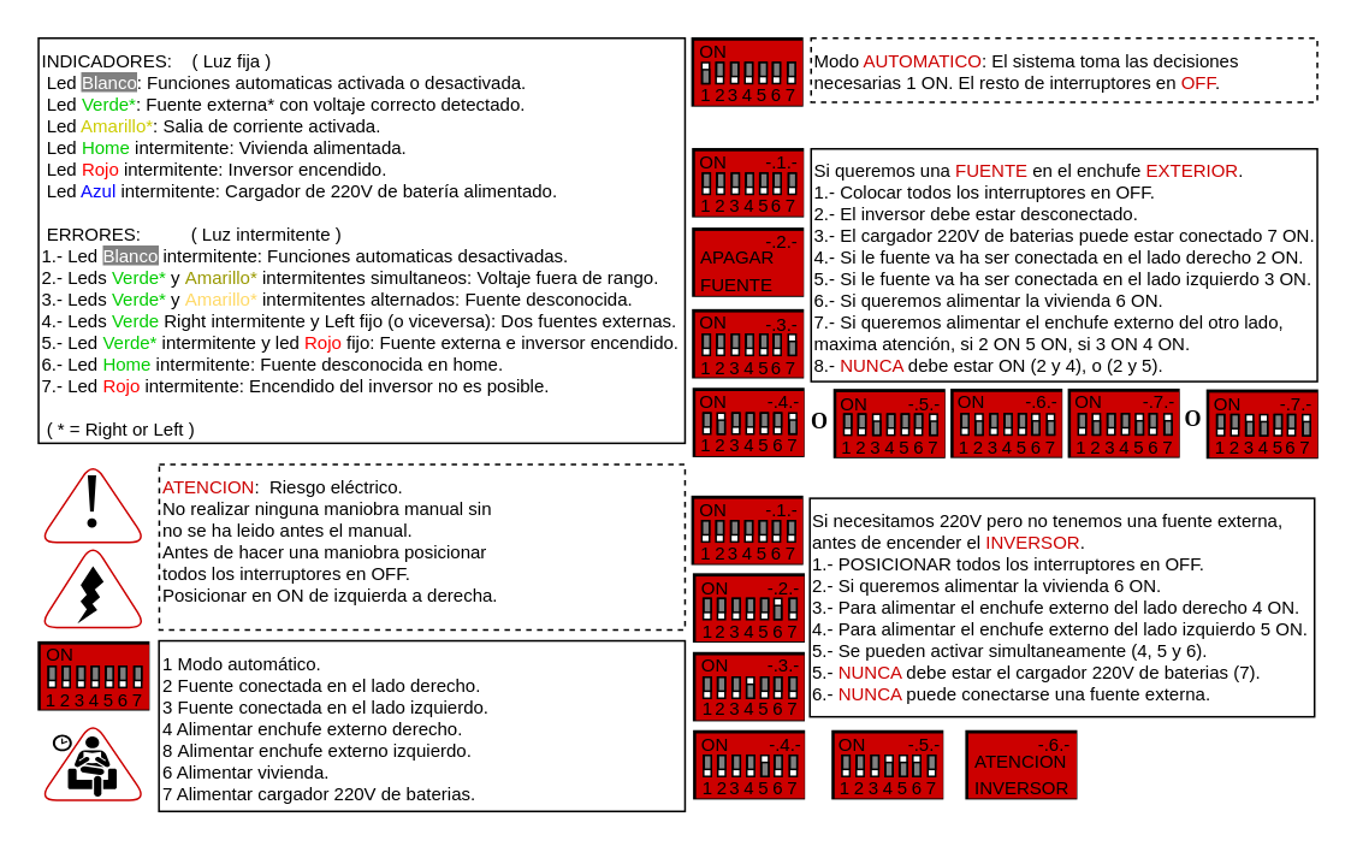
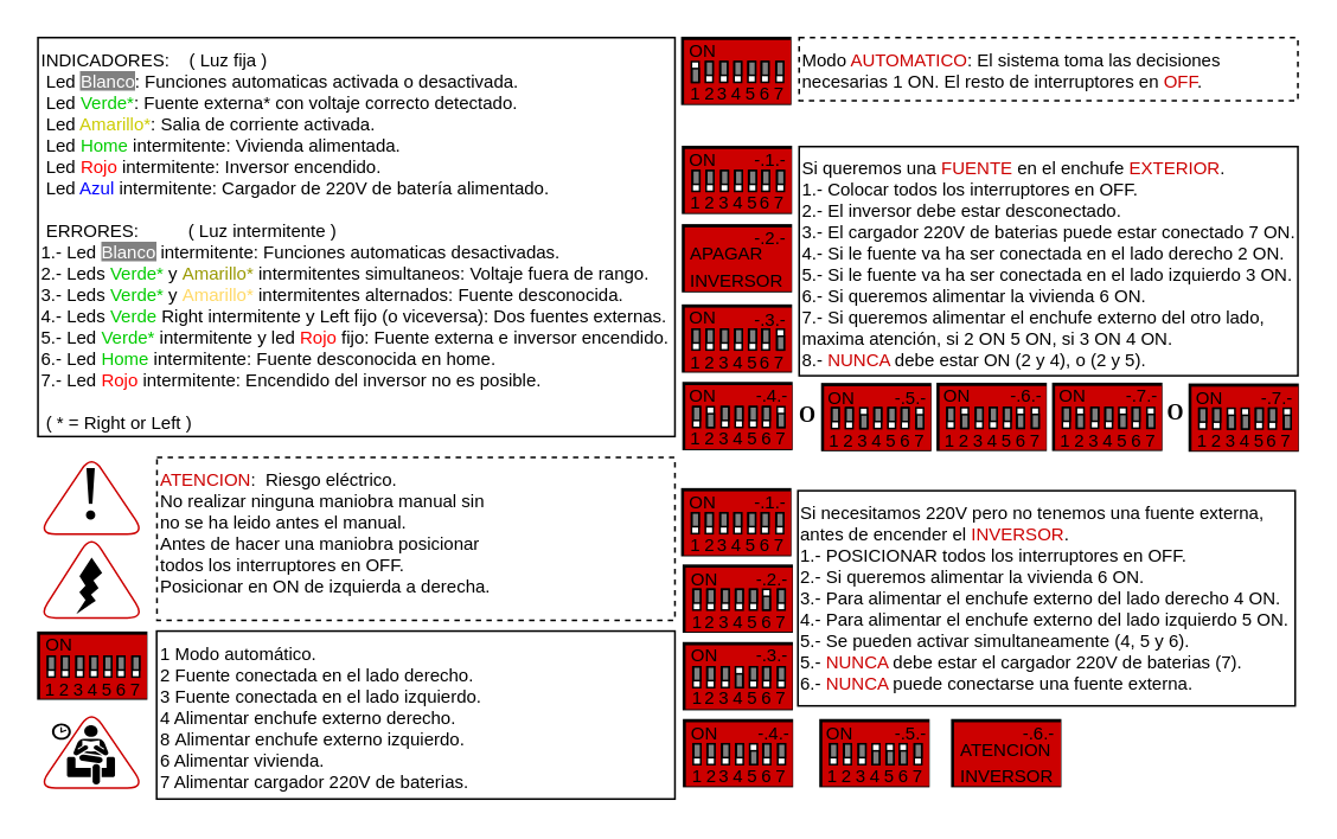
- <mxCell id="230" value="&lt;font style=&quot;font-size: 10px&quot;&gt;APAGAR&lt;br&gt;FUENTE&lt;/font&gt;" style="rounded=0;whiteSpace=wrap;html=1;align=left;strokeColor=none;fillColor=none;" vertex="1" parent="1"><mxGeometry x="386.15" y="137.62" width="55.11" height="23.62" as="geometry" /></mxCell>
+ <mxCell id="230" value="&lt;font style=&quot;font-size: 10px&quot;&gt;APAGAR&lt;br&gt;INVERSOR&lt;/font&gt;" style="rounded=0;whiteSpace=wrap;html=1;align=left;strokeColor=none;fillColor=none;" vertex="1" parent="1"><mxGeometry x="386.15" y="137.62" width="55.11" height="23.62" as="geometry" /></mxCell>
